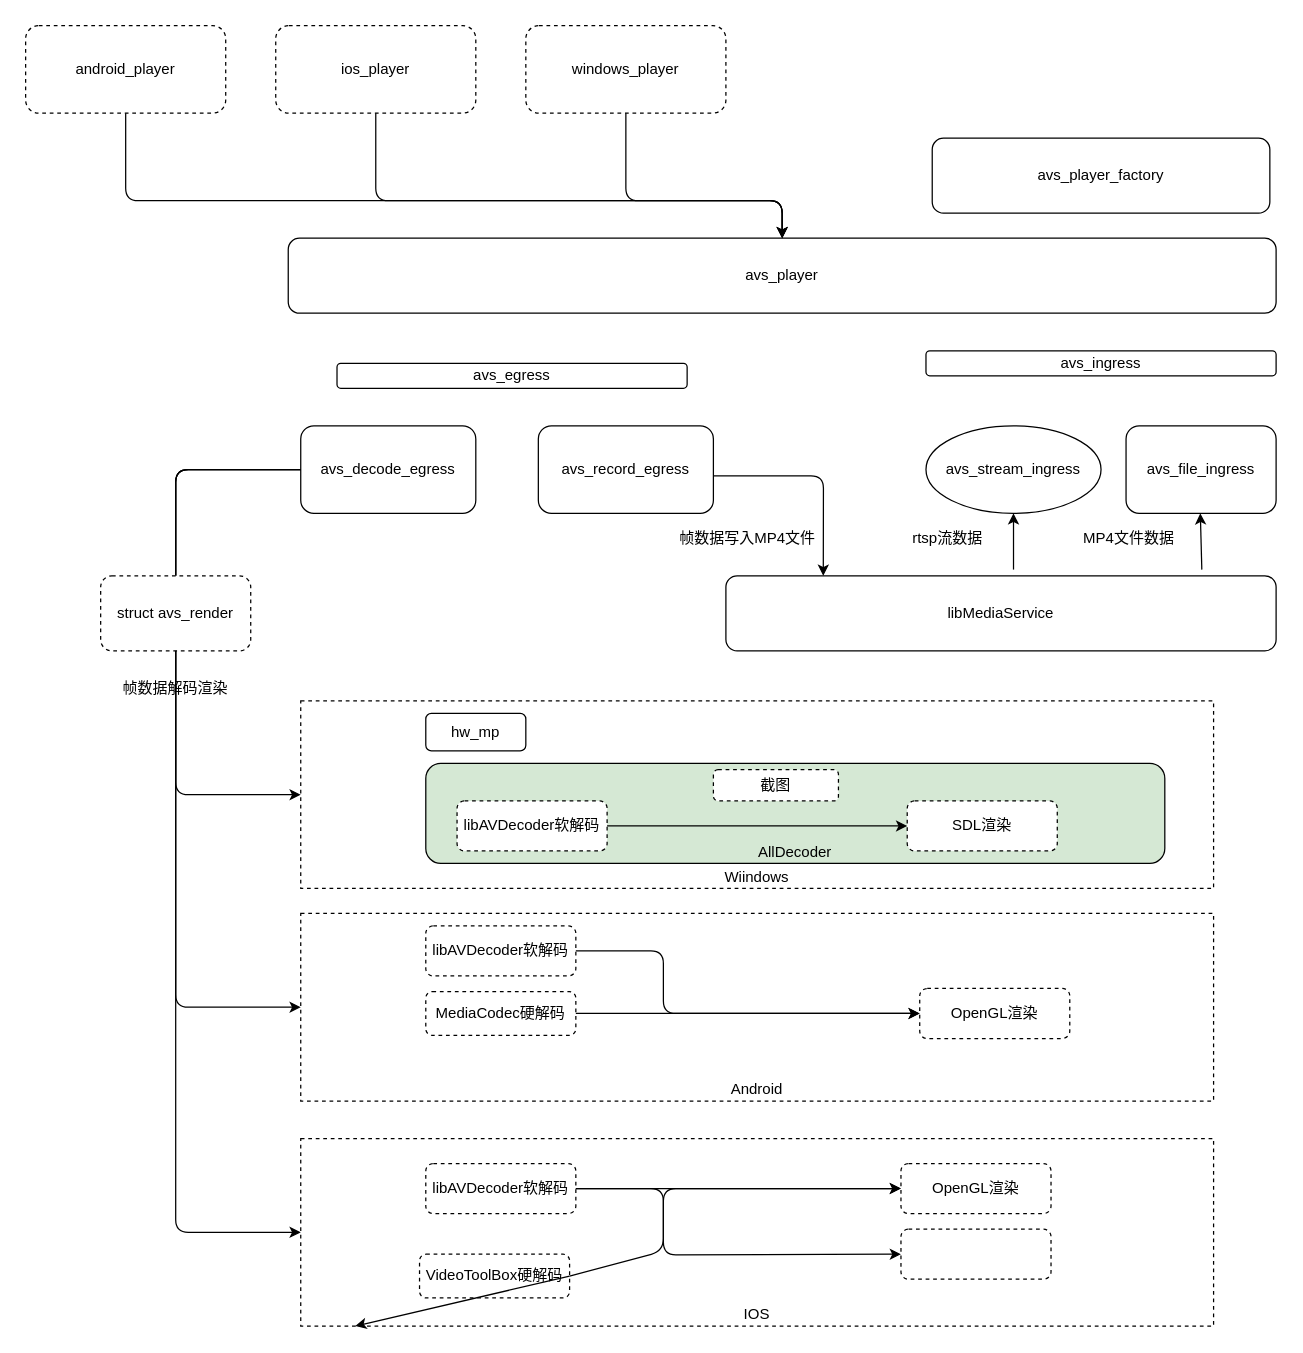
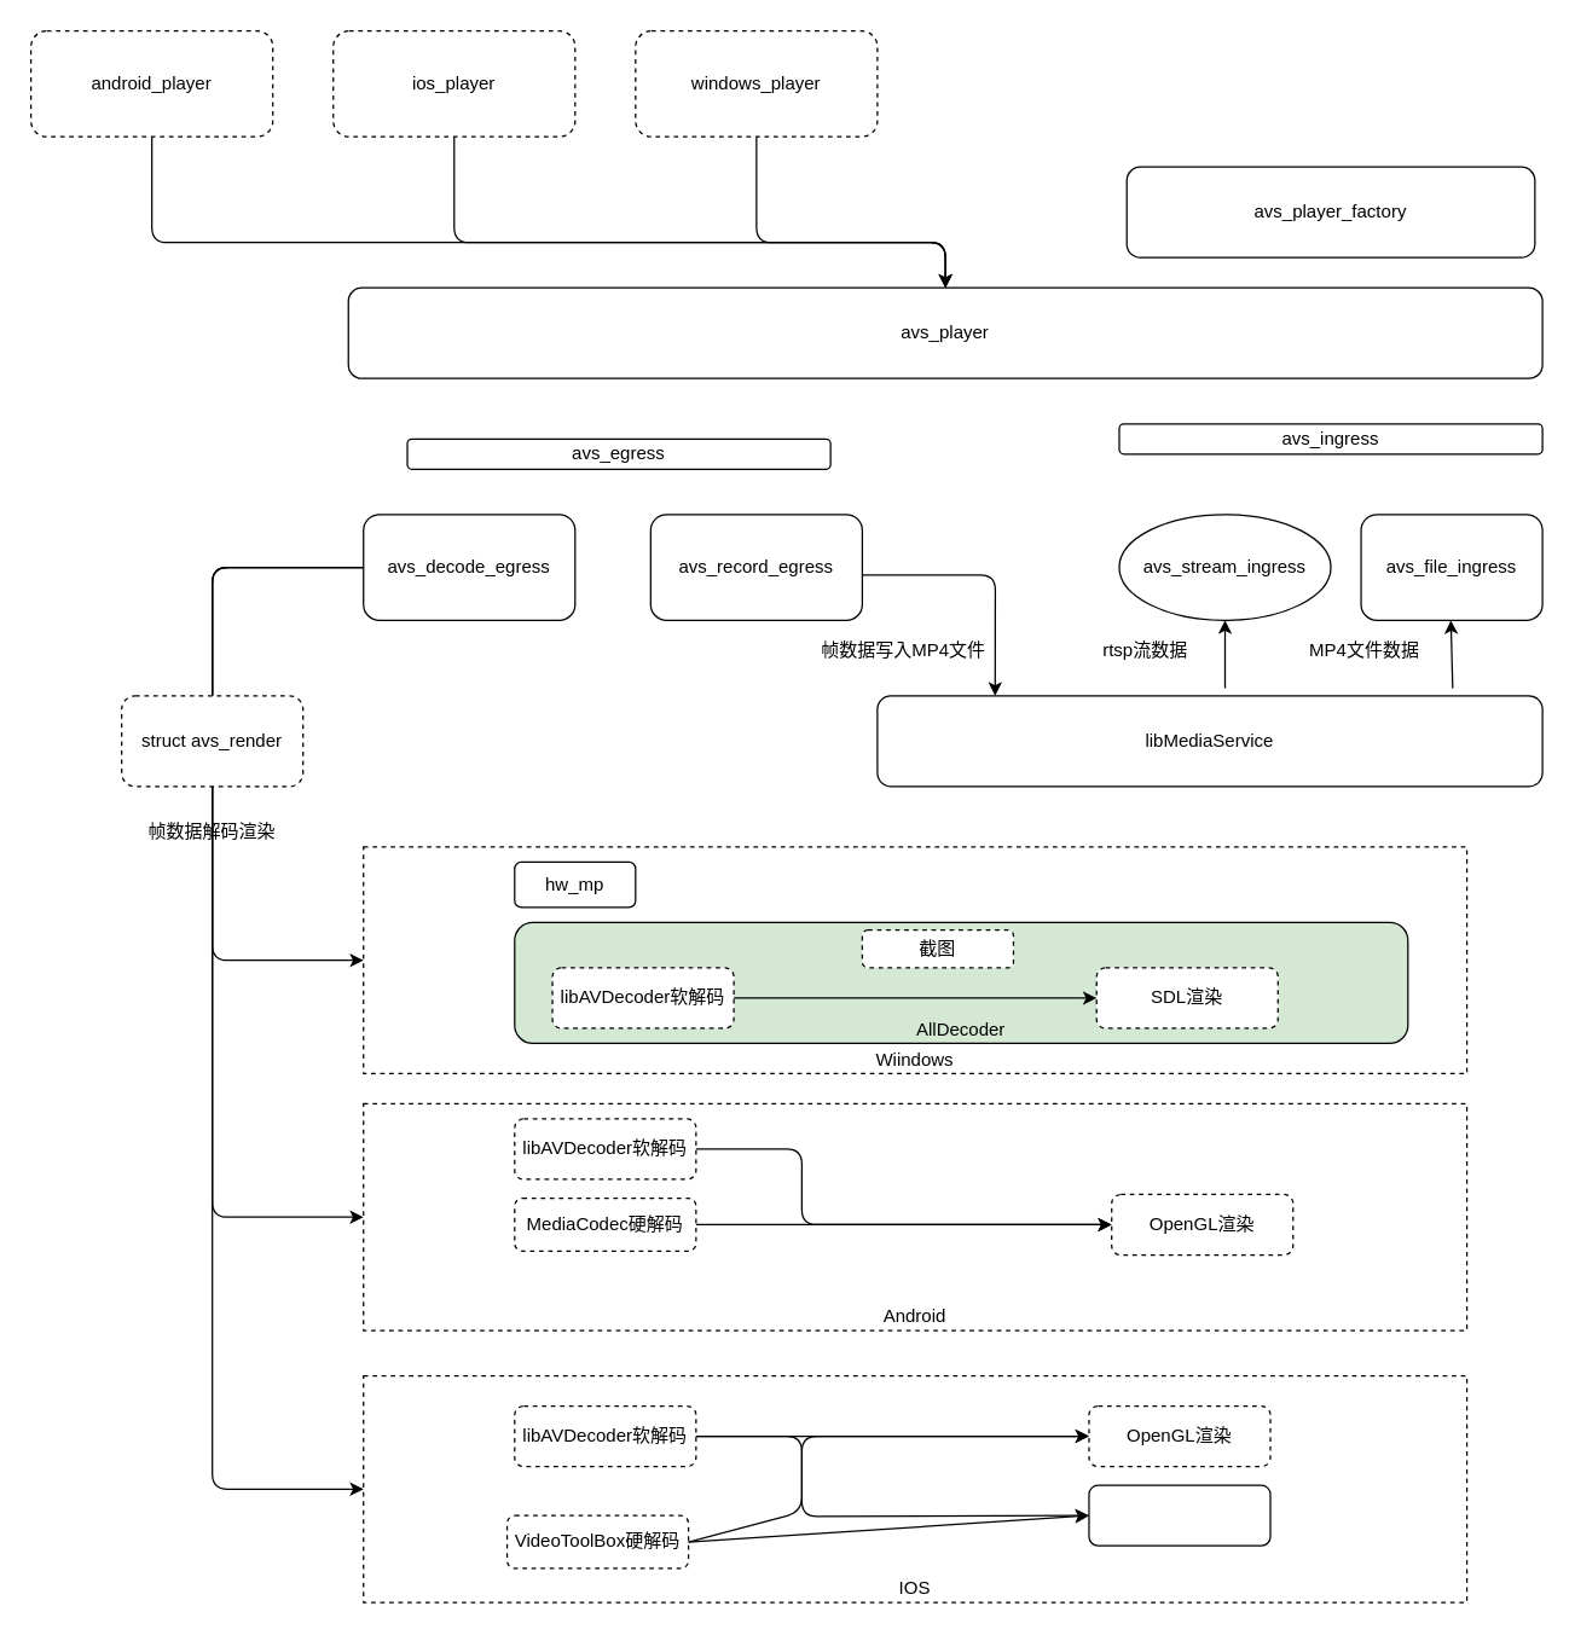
- <mxCell id="36" value="&lt;font color=&quot;#ffffff&quot;&gt;&lt;span style=&quot;font-size: 16px ; text-align: left&quot;&gt;UIImage&lt;/span&gt;渲染&lt;/font&gt;" style="rounded=1;whiteSpace=wrap;html=1;dashed=1;" vertex="1" parent="1"><mxGeometry x="720" y="982.5" width="120" height="40" as="geometry" /></mxCell>
+ <mxCell id="36" value="&lt;font color=&quot;#ffffff&quot;&gt;&lt;span style=&quot;font-size: 16px ; text-align: left&quot;&gt;UIImage&lt;/span&gt;渲染&lt;/font&gt;" style="rounded=1;whiteSpace=wrap;html=1;dashed=0;" vertex="1" parent="1"><mxGeometry x="720" y="982.5" width="120" height="40" as="geometry" /></mxCell>
- <mxCell id="37" value="" style="endArrow=classic;html=1;exitX=1;exitY=0.5;exitDx=0;exitDy=0;" edge="1" parent="1" source="33" target="23"><mxGeometry width="50" height="50" relative="1" as="geometry"><mxPoint x="450" y="830" as="sourcePoint" /><mxPoint x="500" y="780" as="targetPoint" /></mxGeometry></mxCell>
+ <mxCell id="37" value="" style="endArrow=classic;html=1;exitX=1;exitY=0.5;exitDx=0;exitDy=0;entryX=0;entryY=0.5;entryDx=0;entryDy=0;" edge="1" parent="1" source="33" target="36"><mxGeometry width="50" height="50" relative="1" as="geometry"><mxPoint x="450" y="830" as="sourcePoint" /><mxPoint x="500" y="780" as="targetPoint" /></mxGeometry></mxCell>
